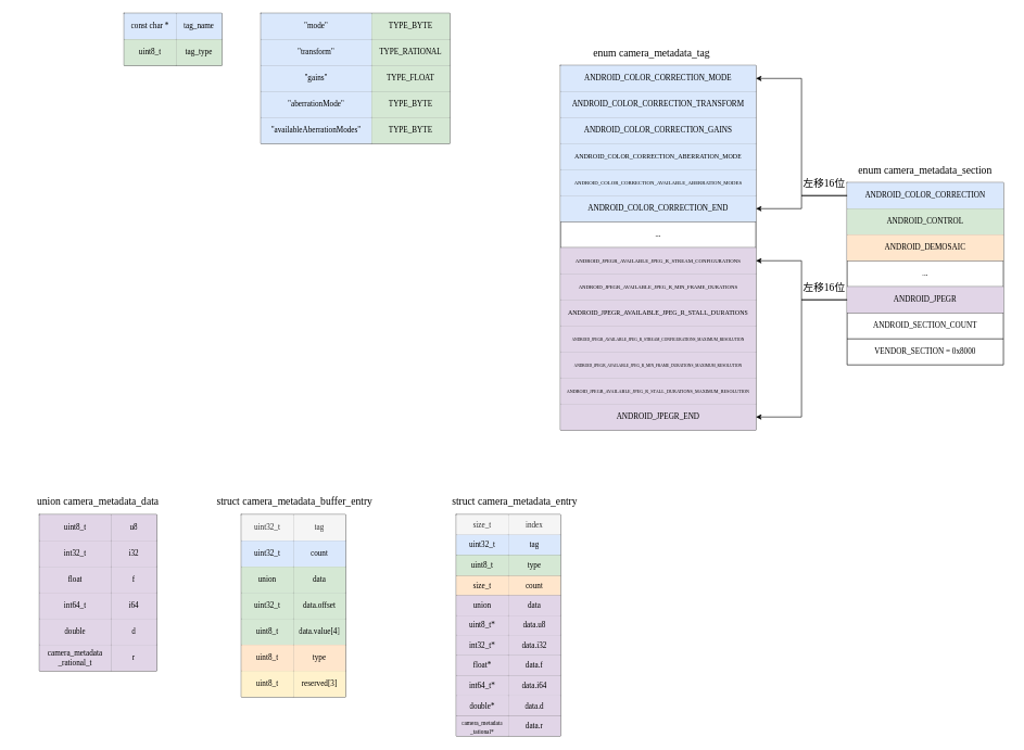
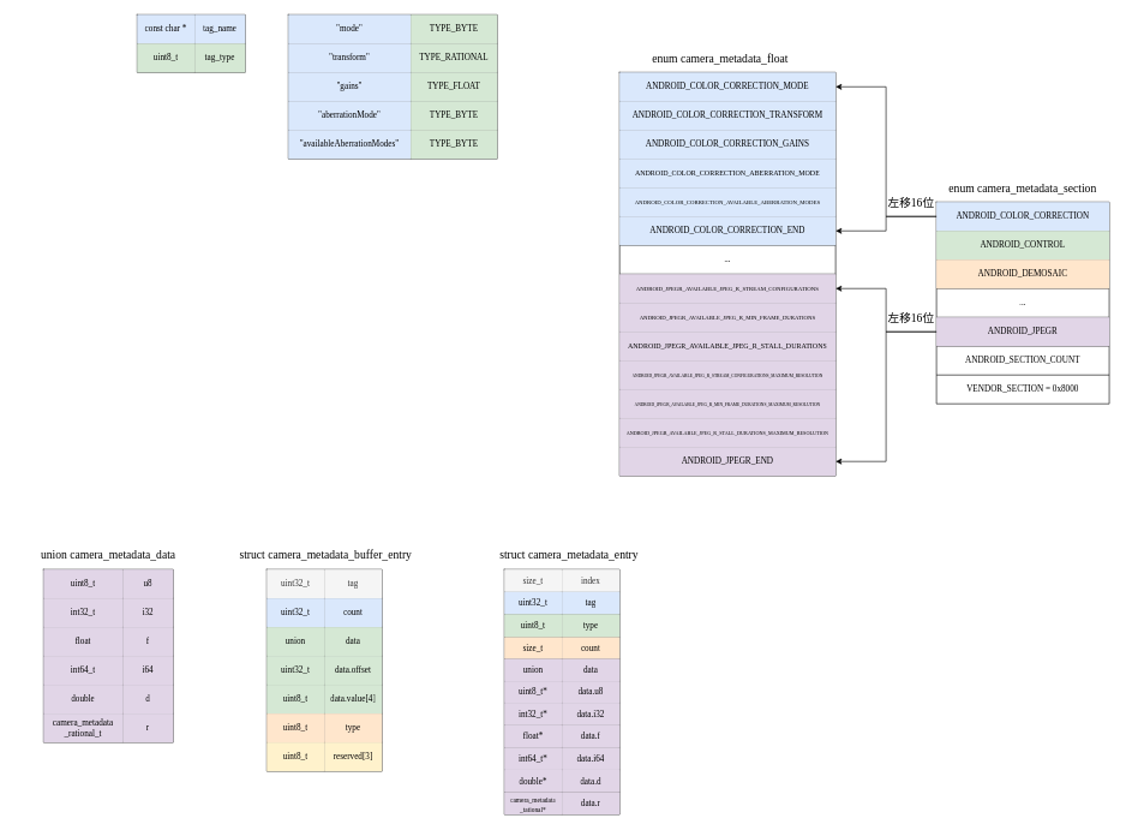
- <mxCell id="84" value="&lt;font style=&quot;font-size: 16px;&quot; face=&quot;Comic Sans MS&quot;&gt;enum camera_metadata_tag&lt;/font&gt;" style="rounded=1;whiteSpace=wrap;html=1;fillColor=none;strokeColor=none;" vertex="1" parent="1"><mxGeometry x="870" y="50" width="260" height="60" as="geometry" /></mxCell>
+ <mxCell id="84" value="&lt;font style=&quot;font-size: 16px;&quot; face=&quot;Comic Sans MS&quot;&gt;enum camera_metadata_float&lt;/font&gt;" style="rounded=1;whiteSpace=wrap;html=1;fillColor=none;strokeColor=none;" vertex="1" parent="1"><mxGeometry x="870" y="50" width="260" height="60" as="geometry" /></mxCell>
